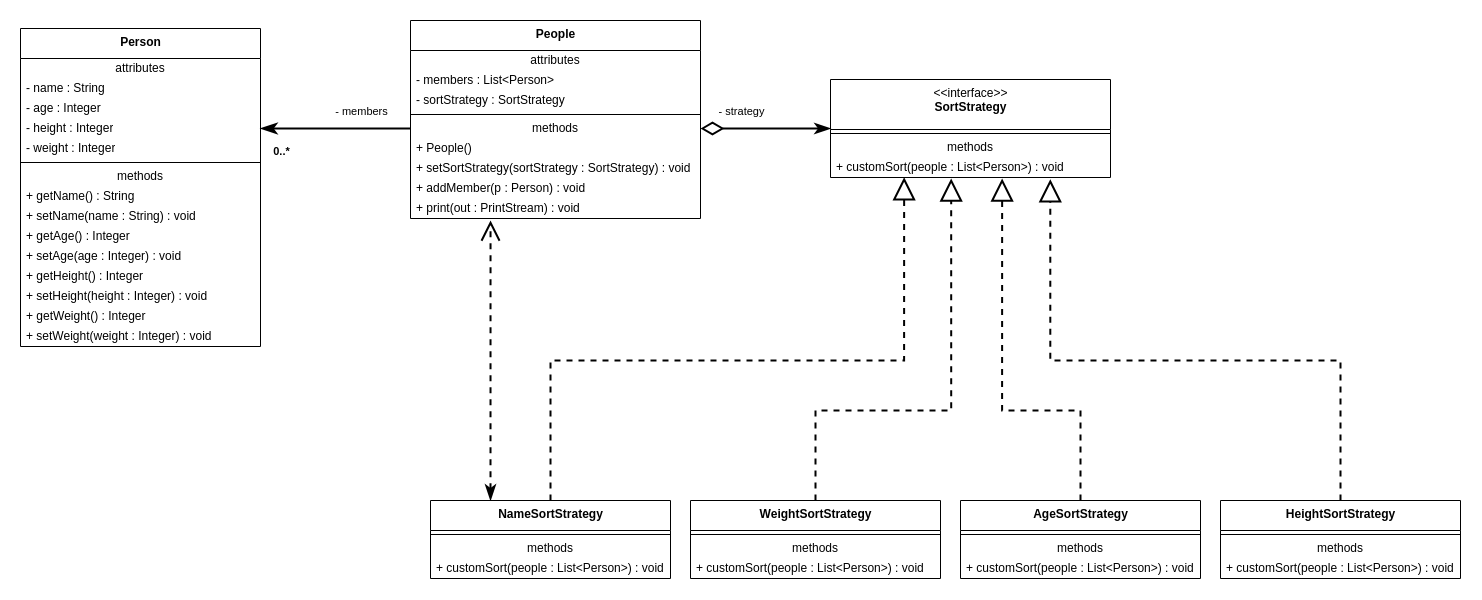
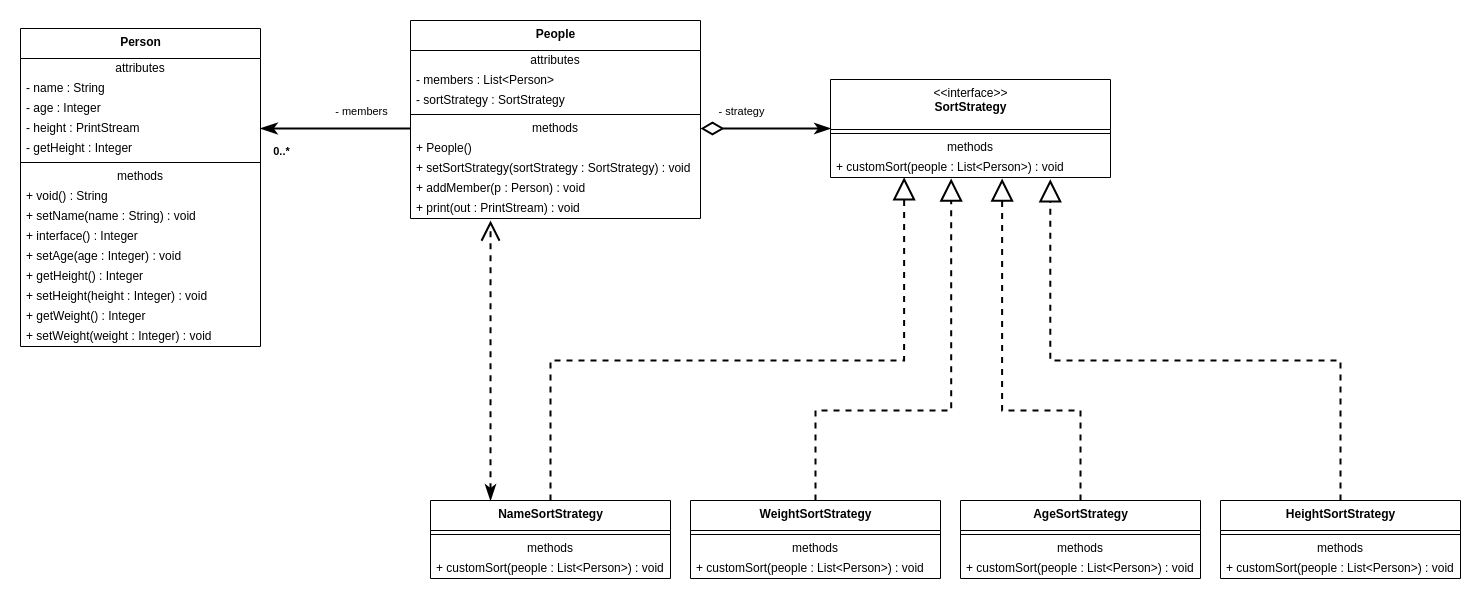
- <mxCell id="41" value="- height : Integer" style="text;html=1;strokeColor=none;fillColor=none;align=left;verticalAlign=middle;spacingLeft=4;spacingRight=4;overflow=hidden;rotatable=0;points=[[0,0.5],[1,0.5]];portConstraint=eastwest;" parent="37" vertex="1"><mxGeometry y="90" width="240" height="20" as="geometry" /></mxCell>
+ <mxCell id="41" value="- height : PrintStream" style="text;html=1;strokeColor=none;fillColor=none;align=left;verticalAlign=middle;spacingLeft=4;spacingRight=4;overflow=hidden;rotatable=0;points=[[0,0.5],[1,0.5]];portConstraint=eastwest;" parent="37" vertex="1"><mxGeometry y="90" width="240" height="20" as="geometry" /></mxCell>
- <mxCell id="42" value="- weight : Integer" style="text;html=1;strokeColor=none;fillColor=none;align=left;verticalAlign=middle;spacingLeft=4;spacingRight=4;overflow=hidden;rotatable=0;points=[[0,0.5],[1,0.5]];portConstraint=eastwest;" parent="37" vertex="1"><mxGeometry y="110" width="240" height="20" as="geometry" /></mxCell>
+ <mxCell id="42" value="- getHeight : Integer" style="text;html=1;strokeColor=none;fillColor=none;align=left;verticalAlign=middle;spacingLeft=4;spacingRight=4;overflow=hidden;rotatable=0;points=[[0,0.5],[1,0.5]];portConstraint=eastwest;" parent="37" vertex="1"><mxGeometry y="110" width="240" height="20" as="geometry" /></mxCell>
- <mxCell id="45" value="+ getName() : String" style="text;html=1;strokeColor=none;fillColor=none;align=left;verticalAlign=middle;spacingLeft=4;spacingRight=4;overflow=hidden;rotatable=0;points=[[0,0.5],[1,0.5]];portConstraint=eastwest;" parent="37" vertex="1"><mxGeometry y="158" width="240" height="20" as="geometry" /></mxCell>
+ <mxCell id="45" value="+ void() : String" style="text;html=1;strokeColor=none;fillColor=none;align=left;verticalAlign=middle;spacingLeft=4;spacingRight=4;overflow=hidden;rotatable=0;points=[[0,0.5],[1,0.5]];portConstraint=eastwest;" parent="37" vertex="1"><mxGeometry y="158" width="240" height="20" as="geometry" /></mxCell>
- <mxCell id="47" value="+ getAge() : Integer" style="text;html=1;strokeColor=none;fillColor=none;align=left;verticalAlign=middle;spacingLeft=4;spacingRight=4;overflow=hidden;rotatable=0;points=[[0,0.5],[1,0.5]];portConstraint=eastwest;" parent="37" vertex="1"><mxGeometry y="198" width="240" height="20" as="geometry" /></mxCell>
+ <mxCell id="47" value="+ interface() : Integer" style="text;html=1;strokeColor=none;fillColor=none;align=left;verticalAlign=middle;spacingLeft=4;spacingRight=4;overflow=hidden;rotatable=0;points=[[0,0.5],[1,0.5]];portConstraint=eastwest;" parent="37" vertex="1"><mxGeometry y="198" width="240" height="20" as="geometry" /></mxCell>
